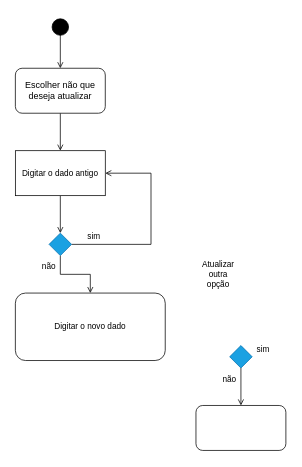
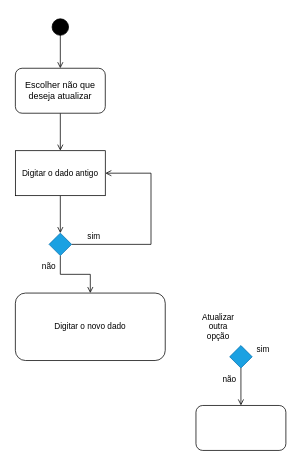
- <mxCell id="8" value="Atualizar outra opção" style="text;html=1;strokeColor=none;fillColor=none;align=center;verticalAlign=middle;whiteSpace=wrap;rounded=0;fontSize=11;fontFamily=Helvetica;fontColor=default;" vertex="1" parent="1"><mxGeometry x="261" y="350" width="60" height="30" as="geometry" /></mxCell>
+ <mxCell id="8" value="Atualizar outra opção" style="text;html=1;strokeColor=none;fillColor=none;align=center;verticalAlign=middle;whiteSpace=wrap;rounded=0;fontSize=11;fontFamily=Helvetica;fontColor=default;" vertex="1" parent="1"><mxGeometry x="261" y="420" width="60" height="30" as="geometry" /></mxCell>
